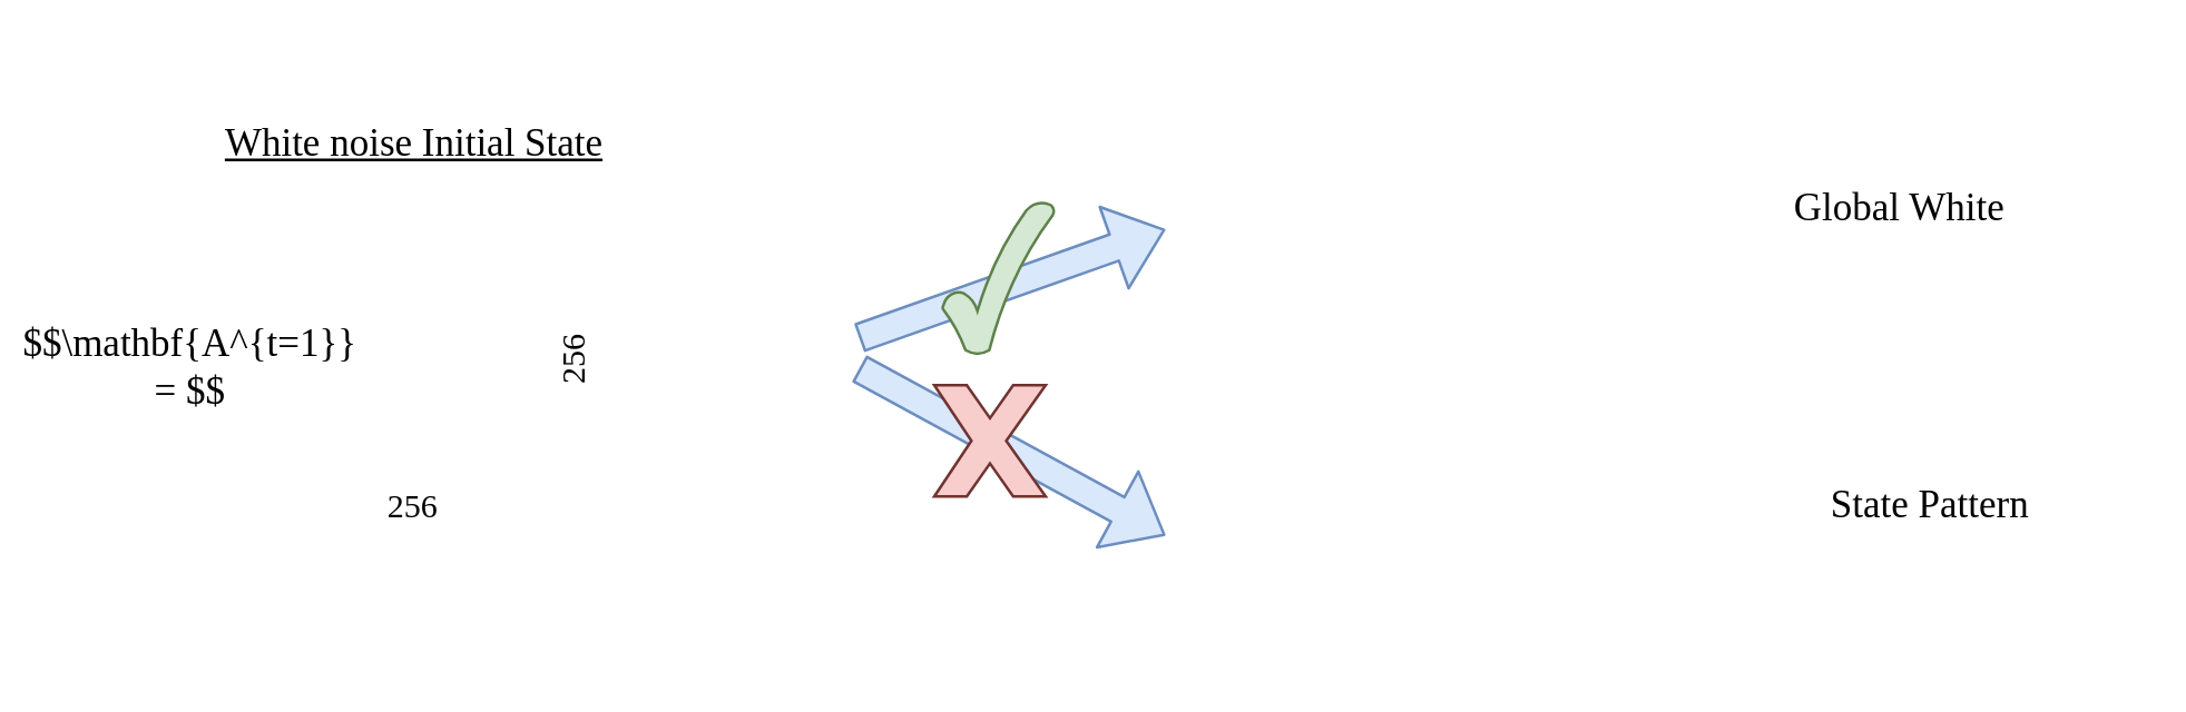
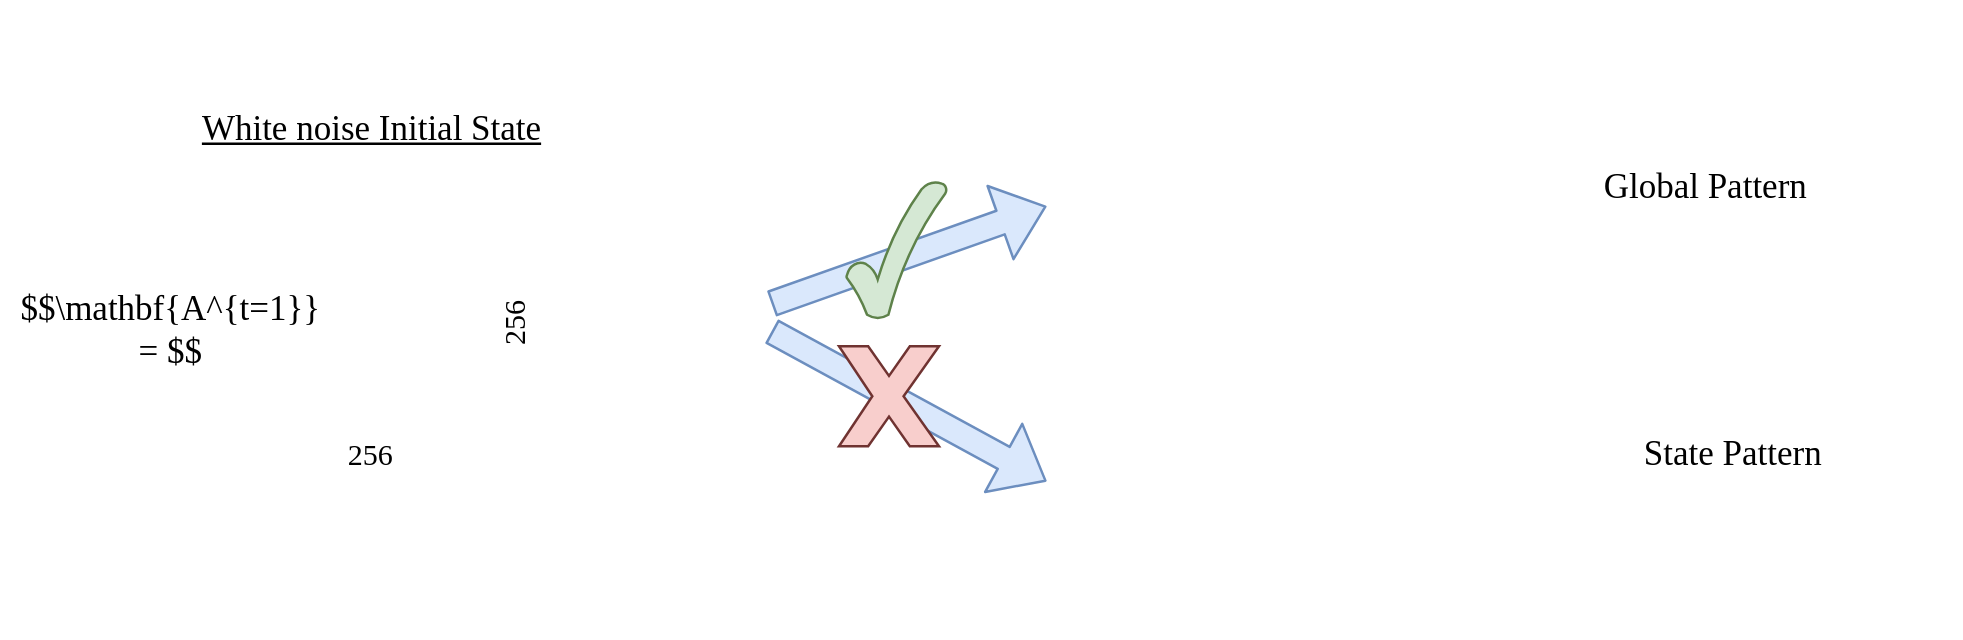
- <mxCell id="13" value="Global White" style="text;html=1;strokeColor=none;fillColor=none;align=center;verticalAlign=middle;whiteSpace=wrap;rounded=0;fontFamily=Verdana;fontSize=14;fontStyle=0" vertex="1" parent="1"><mxGeometry x="622" y="65" width="120" height="20" as="geometry" /></mxCell>
+ <mxCell id="13" value="Global Pattern" style="text;html=1;strokeColor=none;fillColor=none;align=center;verticalAlign=middle;whiteSpace=wrap;rounded=0;fontFamily=Verdana;fontSize=14;fontStyle=0" vertex="1" parent="1"><mxGeometry x="622" y="65" width="120" height="20" as="geometry" /></mxCell>
